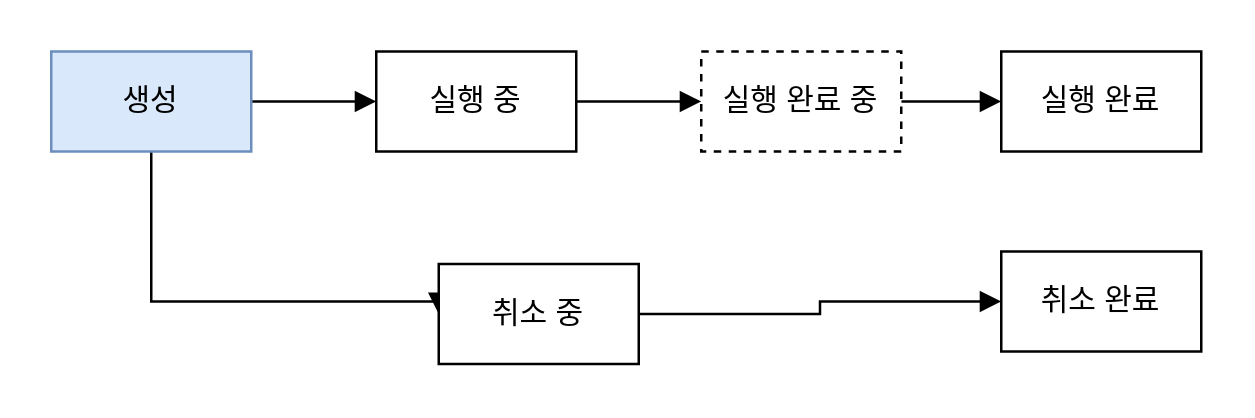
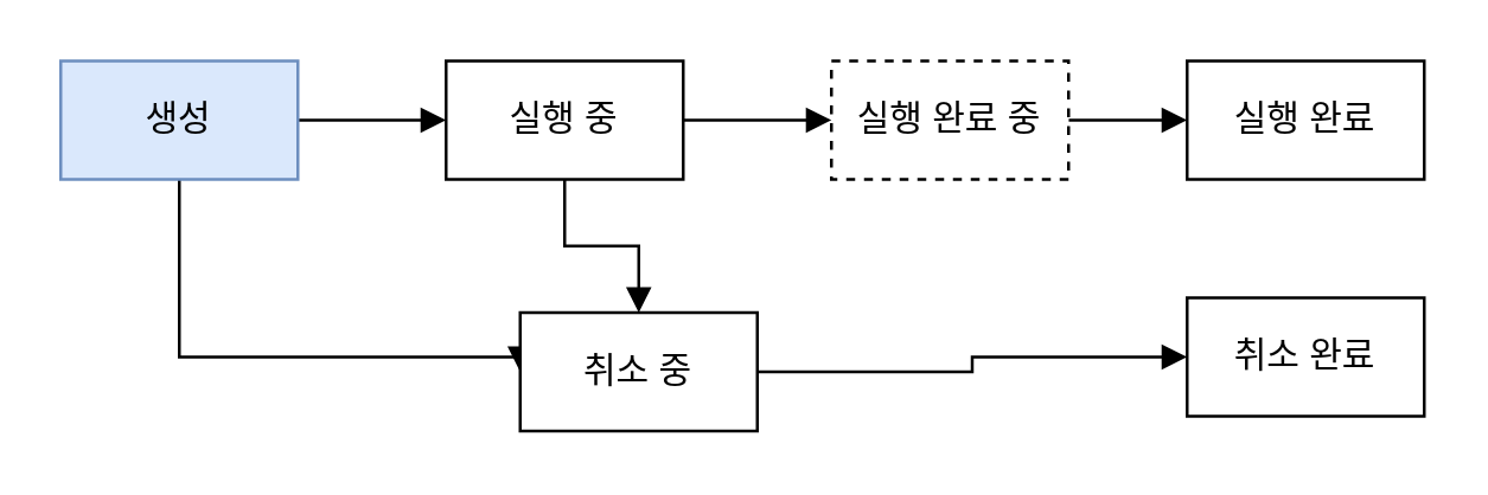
+ <mxCell id="8" style="edgeStyle=orthogonalEdgeStyle;rounded=0;orthogonalLoop=1;jettySize=auto;html=1;entryX=0.5;entryY=0;entryDx=0;entryDy=0;endArrow=block;endFill=1;" edge="1" parent="1" source="9" target="12"><mxGeometry relative="1" as="geometry" /></mxCell>
